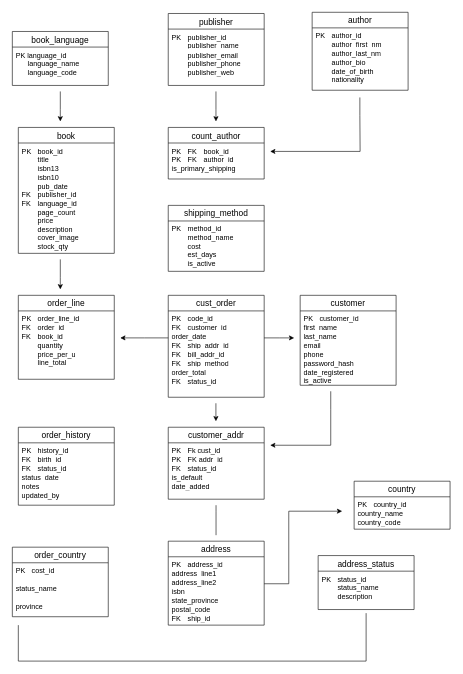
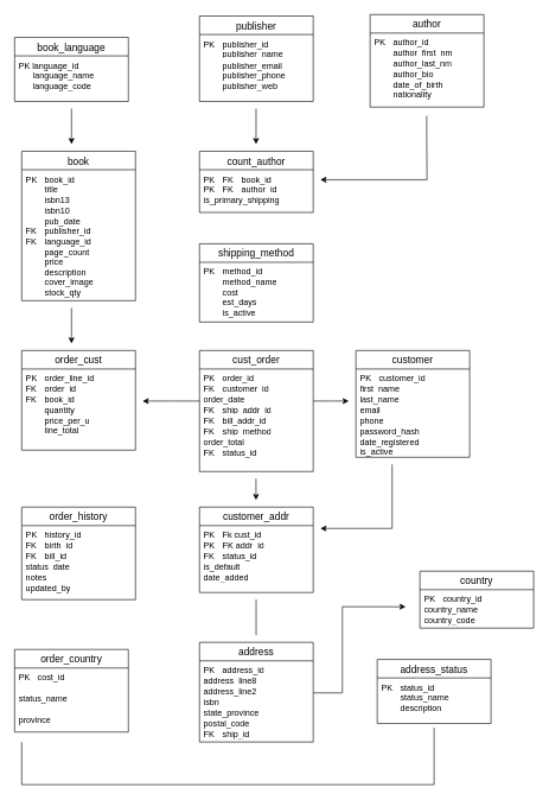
- <mxCell id="7" value="order_line" style="swimlane;fontStyle=0;childLayout=stackLayout;horizontal=1;startSize=26;horizontalStack=0;resizeParent=1;resizeParentMax=0;resizeLast=0;collapsible=1;marginBottom=0;align=center;fontSize=14;" vertex="1" parent="1"><mxGeometry x="30" y="492" width="160" height="140" as="geometry" /></mxCell>
+ <mxCell id="7" value="order_cust" style="swimlane;fontStyle=0;childLayout=stackLayout;horizontal=1;startSize=26;horizontalStack=0;resizeParent=1;resizeParentMax=0;resizeLast=0;collapsible=1;marginBottom=0;align=center;fontSize=14;" vertex="1" parent="1"><mxGeometry x="30" y="492" width="160" height="140" as="geometry" /></mxCell>
- <mxCell id="11" value="PK&lt;span style=&quot;white-space: pre;&quot;&gt;&#09;code_id&lt;/span&gt;&lt;div&gt;&lt;span style=&quot;white-space: pre;&quot;&gt;FK&lt;span style=&quot;white-space: pre;&quot;&gt;&#09;customer_id&lt;/span&gt;&lt;/span&gt;&lt;/div&gt;&lt;div&gt;&lt;span style=&quot;white-space: pre;&quot;&gt;&lt;span style=&quot;white-space: pre;&quot;&gt;&lt;br&gt;&lt;/span&gt;&lt;/span&gt;&lt;/div&gt;" style="text;strokeColor=none;fillColor=none;spacingLeft=4;spacingRight=4;overflow=hidden;rotatable=0;points=[[0,0.5],[1,0.5]];portConstraint=eastwest;fontSize=12;whiteSpace=wrap;html=1;" vertex="1" parent="10"><mxGeometry y="26" width="160" height="30" as="geometry" /></mxCell>
+ <mxCell id="11" value="PK&lt;span style=&quot;white-space: pre;&quot;&gt;&#09;order_id&lt;/span&gt;&lt;div&gt;&lt;span style=&quot;white-space: pre;&quot;&gt;FK&lt;span style=&quot;white-space: pre;&quot;&gt;&#09;customer_id&lt;/span&gt;&lt;/span&gt;&lt;/div&gt;&lt;div&gt;&lt;span style=&quot;white-space: pre;&quot;&gt;&lt;span style=&quot;white-space: pre;&quot;&gt;&lt;br&gt;&lt;/span&gt;&lt;/span&gt;&lt;/div&gt;" style="text;strokeColor=none;fillColor=none;spacingLeft=4;spacingRight=4;overflow=hidden;rotatable=0;points=[[0,0.5],[1,0.5]];portConstraint=eastwest;fontSize=12;whiteSpace=wrap;html=1;" vertex="1" parent="10"><mxGeometry y="26" width="160" height="30" as="geometry" /></mxCell>
- <mxCell id="28" value="FK&lt;span style=&quot;white-space: pre;&quot;&gt;&#09;status_id&lt;/span&gt;&lt;div&gt;&lt;span style=&quot;white-space: pre;&quot;&gt;status_date&lt;/span&gt;&lt;/div&gt;" style="text;strokeColor=none;fillColor=none;spacingLeft=4;spacingRight=4;overflow=hidden;rotatable=0;points=[[0,0.5],[1,0.5]];portConstraint=eastwest;fontSize=12;whiteSpace=wrap;html=1;" vertex="1" parent="26"><mxGeometry y="56" width="160" height="30" as="geometry" /></mxCell>
+ <mxCell id="28" value="FK&lt;span style=&quot;white-space: pre;&quot;&gt;&#09;bill_id&lt;/span&gt;&lt;div&gt;&lt;span style=&quot;white-space: pre;&quot;&gt;status_date&lt;/span&gt;&lt;/div&gt;" style="text;strokeColor=none;fillColor=none;spacingLeft=4;spacingRight=4;overflow=hidden;rotatable=0;points=[[0,0.5],[1,0.5]];portConstraint=eastwest;fontSize=12;whiteSpace=wrap;html=1;" vertex="1" parent="26"><mxGeometry y="56" width="160" height="30" as="geometry" /></mxCell>
- <mxCell id="32" value="PK&lt;span style=&quot;white-space: pre;&quot;&gt;&#09;address_id&lt;/span&gt;&lt;div&gt;&lt;span style=&quot;white-space: pre;&quot;&gt;address_line1&lt;/span&gt;&lt;/div&gt;" style="text;strokeColor=none;fillColor=none;spacingLeft=4;spacingRight=4;overflow=hidden;rotatable=0;points=[[0,0.5],[1,0.5]];portConstraint=eastwest;fontSize=12;whiteSpace=wrap;html=1;" vertex="1" parent="31"><mxGeometry y="26" width="160" height="30" as="geometry" /></mxCell>
+ <mxCell id="32" value="PK&lt;span style=&quot;white-space: pre;&quot;&gt;&#09;address_id&lt;/span&gt;&lt;div&gt;&lt;span style=&quot;white-space: pre;&quot;&gt;address_line8&lt;/span&gt;&lt;/div&gt;" style="text;strokeColor=none;fillColor=none;spacingLeft=4;spacingRight=4;overflow=hidden;rotatable=0;points=[[0,0.5],[1,0.5]];portConstraint=eastwest;fontSize=12;whiteSpace=wrap;html=1;" vertex="1" parent="31"><mxGeometry y="26" width="160" height="30" as="geometry" /></mxCell>
